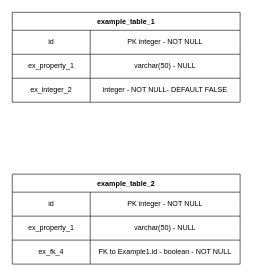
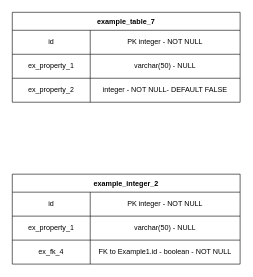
- <mxCell id="2" value="example_table_1" style="shape=table;startSize=30;container=1;collapsible=0;childLayout=tableLayout;fontStyle=1;align=center;" vertex="1" parent="1"><mxGeometry x="20" y="20" width="380" height="150" as="geometry" /></mxCell>
+ <mxCell id="2" value="example_table_7" style="shape=table;startSize=30;container=1;collapsible=0;childLayout=tableLayout;fontStyle=1;align=center;" vertex="1" parent="1"><mxGeometry x="20" y="20" width="380" height="150" as="geometry" /></mxCell>
- <mxCell id="10" value="ex_integer_2" style="shape=partialRectangle;html=1;whiteSpace=wrap;connectable=0;fillColor=none;top=0;left=0;bottom=0;right=0;overflow=hidden;" vertex="1" parent="9"><mxGeometry width="130" height="40" as="geometry"><mxRectangle width="130" height="40" as="alternateBounds" /></mxGeometry></mxCell>
+ <mxCell id="10" value="ex_property_2" style="shape=partialRectangle;html=1;whiteSpace=wrap;connectable=0;fillColor=none;top=0;left=0;bottom=0;right=0;overflow=hidden;" vertex="1" parent="9"><mxGeometry width="130" height="40" as="geometry"><mxRectangle width="130" height="40" as="alternateBounds" /></mxGeometry></mxCell>
- <mxCell id="12" value="example_table_2" style="shape=table;startSize=30;container=1;collapsible=0;childLayout=tableLayout;fontStyle=1;align=center;" vertex="1" parent="1"><mxGeometry x="20" y="290" width="380" height="150" as="geometry" /></mxCell>
+ <mxCell id="12" value="example_integer_2" style="shape=table;startSize=30;container=1;collapsible=0;childLayout=tableLayout;fontStyle=1;align=center;" vertex="1" parent="1"><mxGeometry x="20" y="290" width="380" height="150" as="geometry" /></mxCell>
